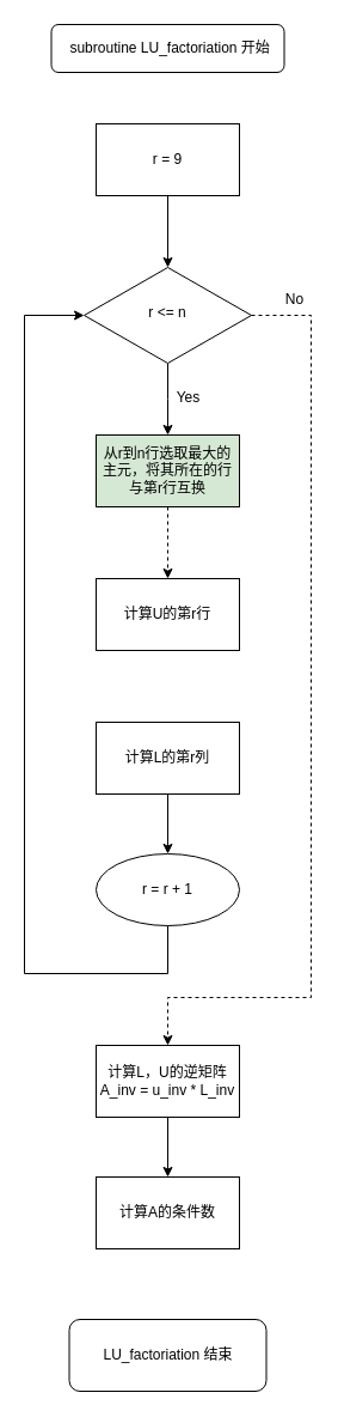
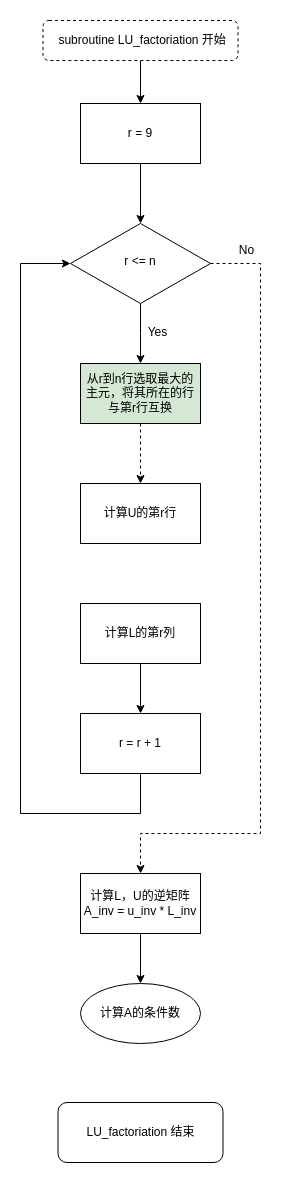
- <mxCell id="3" value="&amp;nbsp;subroutine LU_factoriation 开始" style="rounded=1;whiteSpace=wrap;html=1;fontSize=12;glass=0;strokeWidth=1;shadow=0;" parent="1" vertex="1"><mxGeometry x="42.5" y="20" width="195" height="40" as="geometry" /></mxCell>
+ <mxCell id="3" value="&amp;nbsp;subroutine LU_factoriation 开始" style="rounded=1;whiteSpace=wrap;html=1;fontSize=12;glass=0;strokeWidth=1;shadow=0;dashed=1;" parent="1" vertex="1"><mxGeometry x="42.5" y="20" width="195" height="40" as="geometry" /></mxCell>
+ <mxCell id="2" style="edgeStyle=orthogonalEdgeStyle;rounded=0;orthogonalLoop=1;jettySize=auto;html=1;entryX=0.5;entryY=0;entryDx=0;entryDy=0;" parent="1" source="3" target="8" edge="1"><mxGeometry relative="1" as="geometry" /></mxCell>
- <mxCell id="18" value="r = r + 1" style="ellipse;whiteSpace=wrap;html=1;" vertex="1" parent="1"><mxGeometry x="80" y="713" width="120" height="60" as="geometry" /></mxCell>
+ <mxCell id="18" value="r = r + 1" style="rounded=0;whiteSpace=wrap;html=1;" vertex="1" parent="1"><mxGeometry x="80" y="713" width="120" height="60" as="geometry" /></mxCell>
- <mxCell id="21" value="计算A的条件数" style="whiteSpace=wrap;html=1;rounded=0;" vertex="1" parent="1"><mxGeometry x="80" y="983" width="120" height="60" as="geometry" /></mxCell>
+ <mxCell id="21" value="计算A的条件数" style="ellipse;whiteSpace=wrap;html=1;" vertex="1" parent="1"><mxGeometry x="80" y="983" width="120" height="60" as="geometry" /></mxCell>
